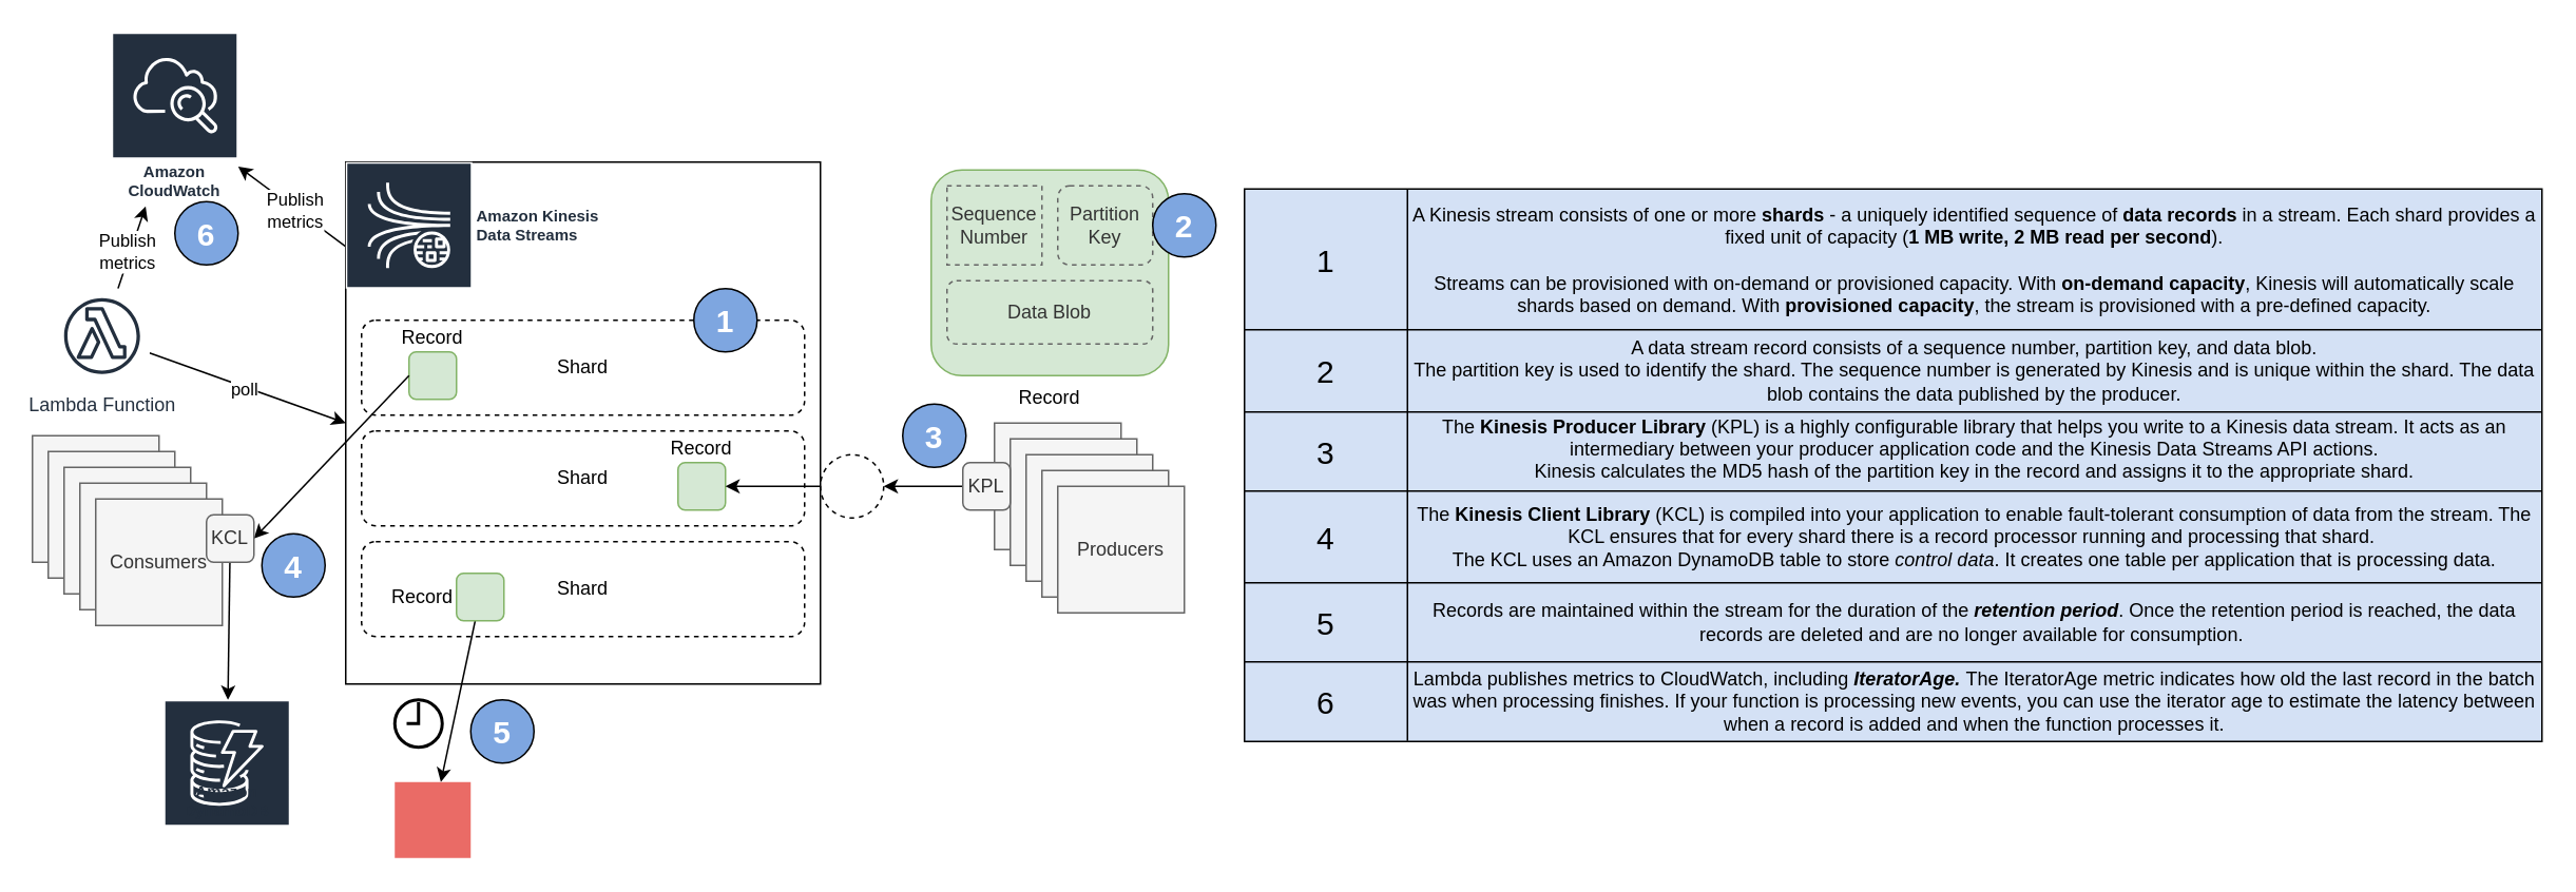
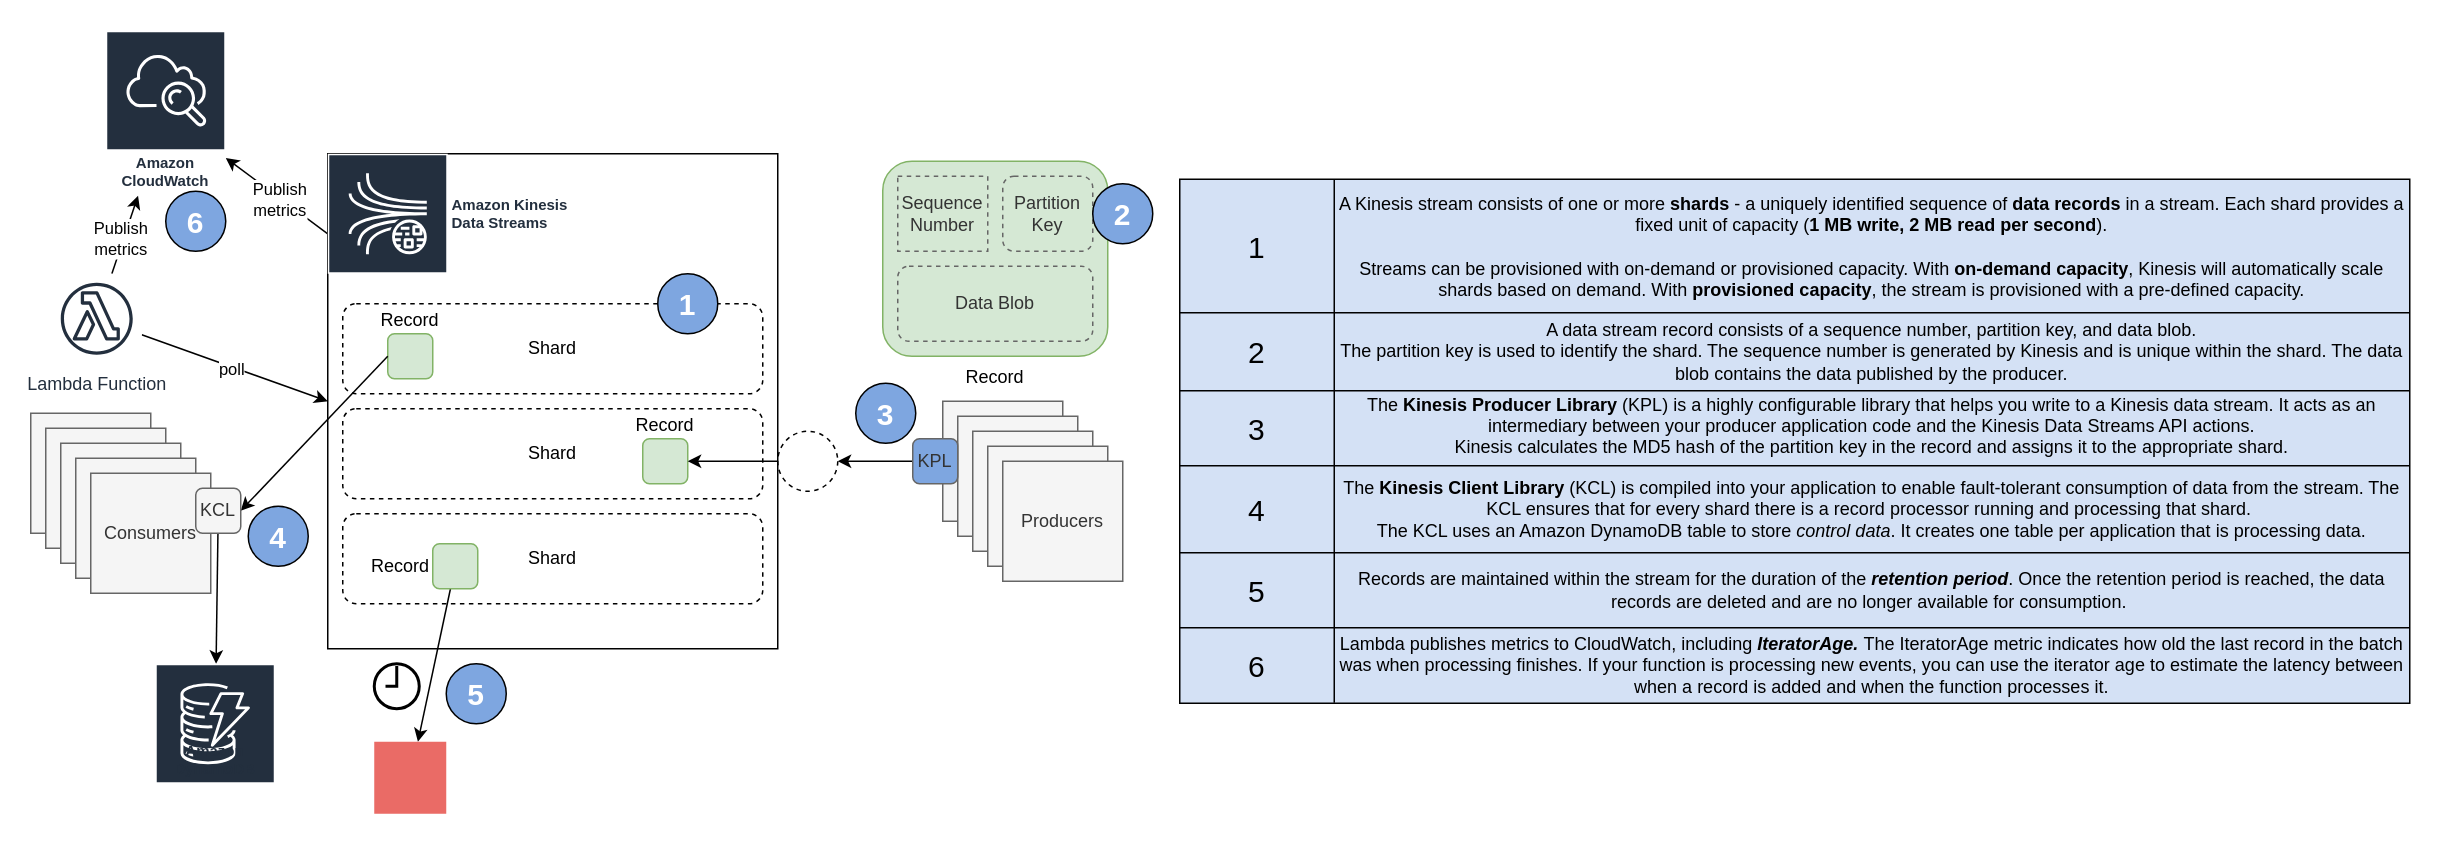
- <mxCell id="18" value="Data Blob" style="rounded=1;whiteSpace=wrap;html=1;strokeColor=#666666;fillColor=none;dashed=1;fontColor=#333333;" parent="1" vertex="1"><mxGeometry x="598" y="177" width="130" height="40" as="geometry" /></mxCell>
+ <mxCell id="18" value="Data Blob" style="rounded=1;whiteSpace=wrap;html=1;strokeColor=#666666;fillColor=none;dashed=1;fontColor=#333333;" parent="1" vertex="1"><mxGeometry x="598" y="177" width="130" height="50" as="geometry" /></mxCell>
- <mxCell id="59" value="KPL" style="rounded=1;whiteSpace=wrap;html=1;labelPosition=center;verticalLabelPosition=middle;align=center;verticalAlign=middle;fillColor=#f5f5f5;strokeColor=#666666;fontColor=#333333;" parent="1" vertex="1"><mxGeometry x="608" y="292" width="30" height="30" as="geometry" /></mxCell>
+ <mxCell id="59" value="KPL" style="rounded=1;whiteSpace=wrap;html=1;labelPosition=center;verticalLabelPosition=middle;align=center;verticalAlign=middle;fillColor=#7ea6e0;strokeColor=#666666;fontColor=#333333;" parent="1" vertex="1"><mxGeometry x="608" y="292" width="30" height="30" as="geometry" /></mxCell>
